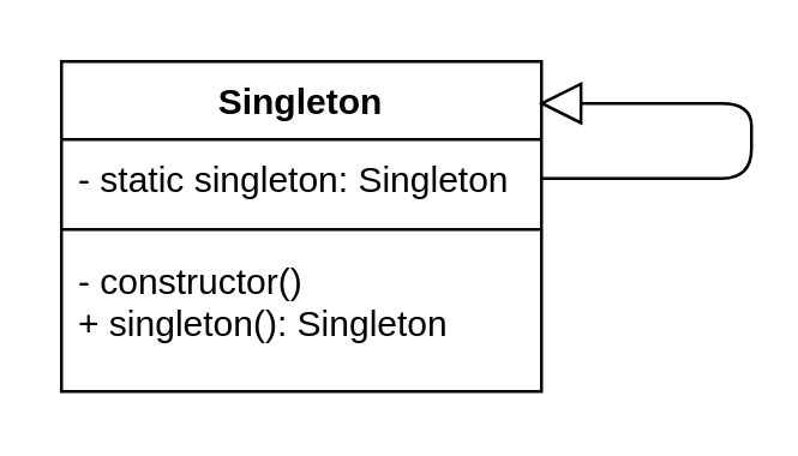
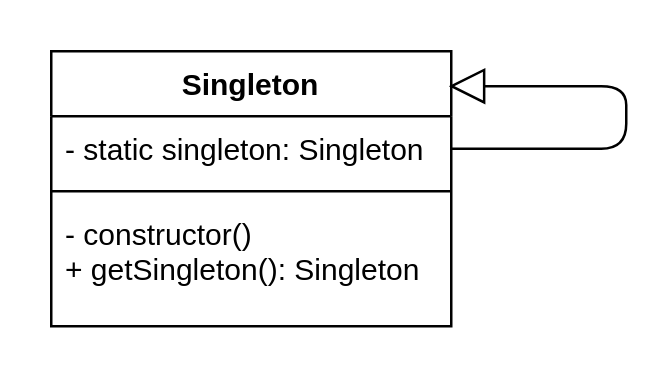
- <mxCell id="5" value="- constructor()&#10;+ singleton(): Singleton" style="text;strokeColor=none;fillColor=none;align=left;verticalAlign=top;spacingLeft=4;spacingRight=4;overflow=hidden;rotatable=0;points=[[0,0.5],[1,0.5]];portConstraint=eastwest;" vertex="1" parent="2"><mxGeometry y="60" width="160" height="50" as="geometry" /></mxCell>
+ <mxCell id="5" value="- constructor()&#10;+ getSingleton(): Singleton" style="text;strokeColor=none;fillColor=none;align=left;verticalAlign=top;spacingLeft=4;spacingRight=4;overflow=hidden;rotatable=0;points=[[0,0.5],[1,0.5]];portConstraint=eastwest;" vertex="1" parent="2"><mxGeometry y="60" width="160" height="50" as="geometry" /></mxCell>
